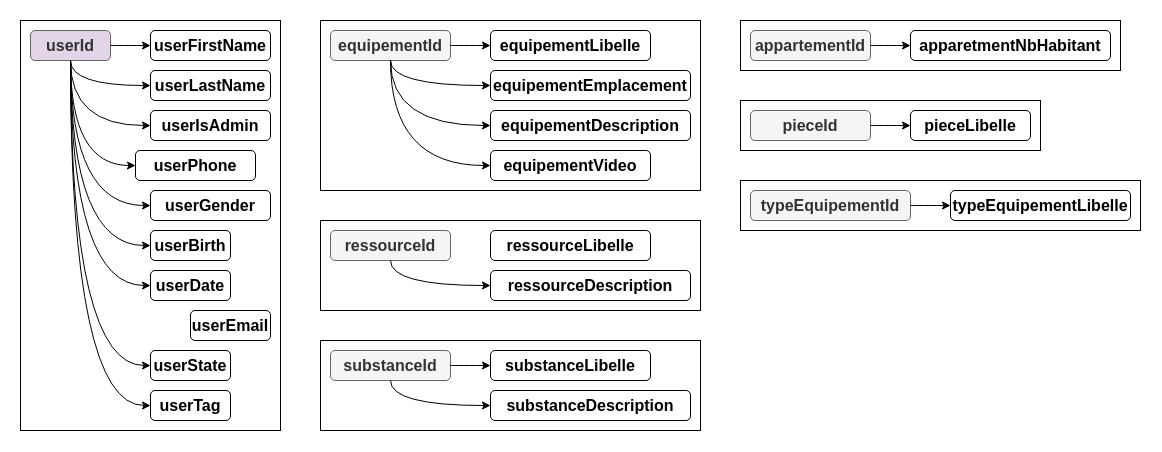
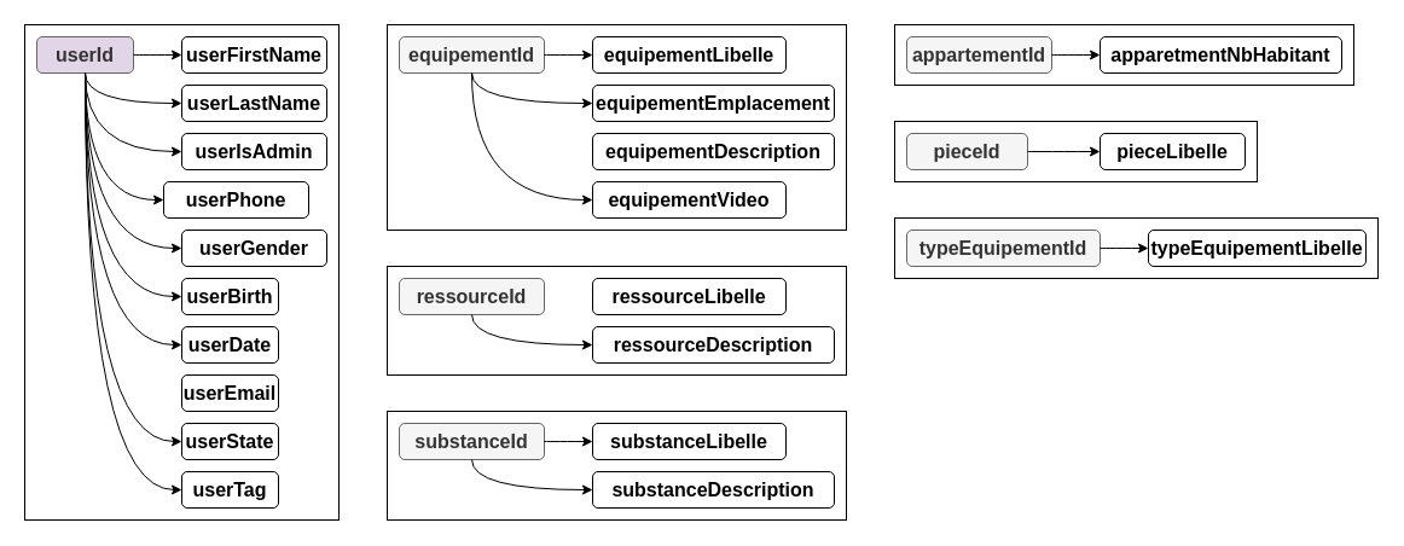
- <mxCell id="27" style="rounded=0;orthogonalLoop=1;jettySize=auto;html=1;edgeStyle=orthogonalEdgeStyle;curved=1;" parent="24" source="26" target="28" edge="1"><mxGeometry relative="1" as="geometry"><mxPoint x="130" y="105" as="sourcePoint" /><Array as="points"><mxPoint x="70" y="105" /></Array></mxGeometry></mxCell>
- <mxCell id="55" value="&lt;b&gt;&lt;font style=&quot;font-size: 16px&quot;&gt;pieceId&lt;/font&gt;&lt;/b&gt;" style="rounded=1;whiteSpace=wrap;html=1;fillColor=#f5f5f5;fontColor=#333333;strokeColor=#666666;container=0;" vertex="1" parent="53"><mxGeometry x="10" y="10" width="120" height="30" as="geometry" /></mxCell>
+ <mxCell id="55" value="&lt;b&gt;&lt;font style=&quot;font-size: 16px&quot;&gt;pieceId&lt;/font&gt;&lt;/b&gt;" style="rounded=1;whiteSpace=wrap;html=1;fillColor=#f5f5f5;fontColor=#333333;strokeColor=#666666;container=0;" vertex="1" parent="53"><mxGeometry x="10" y="10" width="100" height="30" as="geometry" /></mxCell>
- <mxCell id="19" value="&lt;b&gt;&lt;font style=&quot;font-size: 16px&quot;&gt;userEmail&lt;/font&gt;&lt;/b&gt;" style="rounded=1;whiteSpace=wrap;html=1;fillColor=none;" parent="2" vertex="1"><mxGeometry x="170" y="290" width="80" height="30" as="geometry" /></mxCell>
+ <mxCell id="19" value="&lt;b&gt;&lt;font style=&quot;font-size: 16px&quot;&gt;userEmail&lt;/font&gt;&lt;/b&gt;" style="rounded=1;whiteSpace=wrap;html=1;fillColor=none;" parent="2" vertex="1"><mxGeometry x="130" y="290" width="80" height="30" as="geometry" /></mxCell>
